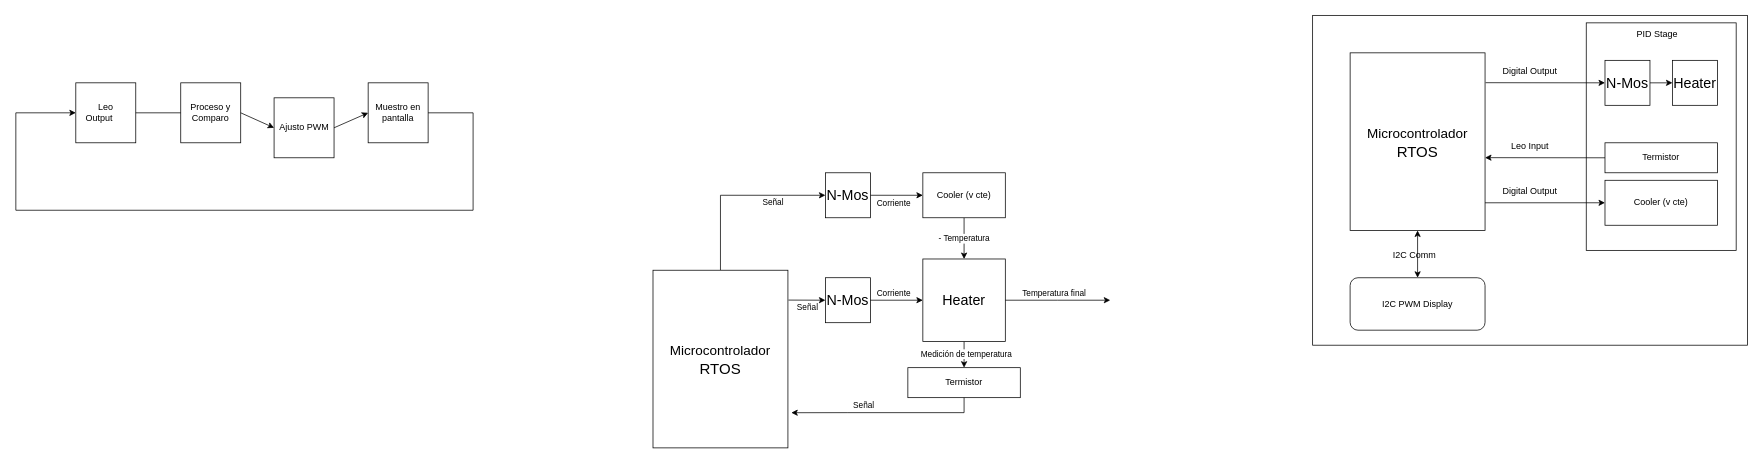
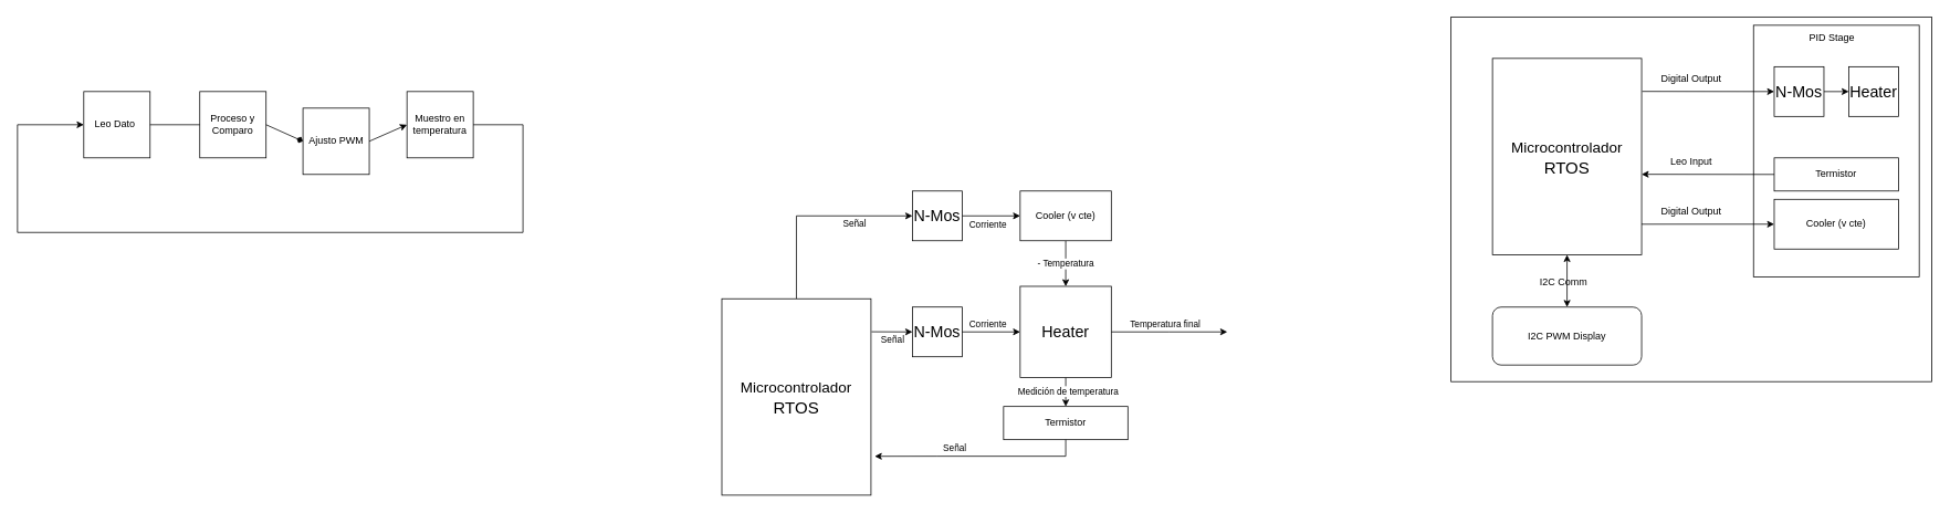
- <mxCell id="41" value="Leo Output&lt;span style=&quot;white-space: pre;&quot;&gt;&#09;&lt;/span&gt;" style="whiteSpace=wrap;html=1;aspect=fixed;" vertex="1" parent="1"><mxGeometry x="100" y="110" width="80" height="80" as="geometry" /></mxCell>
+ <mxCell id="41" value="Leo Dato&lt;span style=&quot;white-space: pre;&quot;&gt;&#09;&lt;/span&gt;" style="whiteSpace=wrap;html=1;aspect=fixed;" vertex="1" parent="1"><mxGeometry x="100" y="110" width="80" height="80" as="geometry" /></mxCell>
- <mxCell id="44" value="Muestro en pantalla" style="whiteSpace=wrap;html=1;aspect=fixed;" vertex="1" parent="1"><mxGeometry x="490" y="110" width="80" height="80" as="geometry" /></mxCell>
+ <mxCell id="44" value="Muestro en temperatura" style="whiteSpace=wrap;html=1;aspect=fixed;" vertex="1" parent="1"><mxGeometry x="490" y="110" width="80" height="80" as="geometry" /></mxCell>
- <mxCell id="46" value="" style="endArrow=classic;html=1;rounded=0;exitX=1;exitY=0.5;exitDx=0;exitDy=0;entryX=0;entryY=0.5;entryDx=0;entryDy=0;" edge="1" parent="1" source="42" target="43"><mxGeometry width="50" height="50" relative="1" as="geometry"><mxPoint x="190" y="160" as="sourcePoint" /><mxPoint x="250" y="160" as="targetPoint" /></mxGeometry></mxCell>
+ <mxCell id="46" value="" style="endArrow=diamond;html=1;rounded=0;exitX=1;exitY=0.5;exitDx=0;exitDy=0;entryX=0;entryY=0.5;entryDx=0;entryDy=0;" edge="1" parent="1" source="42" target="43"><mxGeometry width="50" height="50" relative="1" as="geometry"><mxPoint x="190" y="160" as="sourcePoint" /><mxPoint x="250" y="160" as="targetPoint" /></mxGeometry></mxCell>
